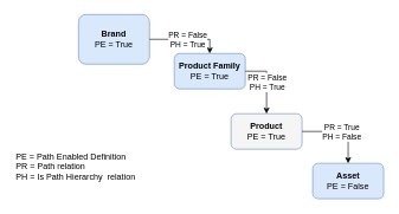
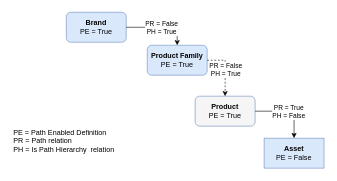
- <mxCell id="2" value="&lt;b&gt;Brand&lt;/b&gt;&lt;div&gt;PE = True&lt;/div&gt;" style="rounded=1;whiteSpace=wrap;html=1;fillColor=#dae8fc;strokeColor=#6c8ebf;" parent="1" vertex="1"><mxGeometry x="110" y="20" width="100" height="70" as="geometry" /></mxCell>
+ <mxCell id="2" value="&lt;b&gt;Brand&lt;/b&gt;&lt;div&gt;PE = True&lt;/div&gt;" style="rounded=1;whiteSpace=wrap;html=1;fillColor=#dae8fc;strokeColor=#6c8ebf;" parent="1" vertex="1"><mxGeometry x="110" y="20" width="100" height="50" as="geometry" /></mxCell>
- <mxCell id="8" value="" style="endArrow=classic;html=1;rounded=0;exitX=1;exitY=0.5;exitDx=0;exitDy=0;entryX=0.5;entryY=0;entryDx=0;entryDy=0;edgeStyle=orthogonalEdgeStyle;" parent="1" source="3" target="4" edge="1"><mxGeometry relative="1" as="geometry"><mxPoint x="280" y="125" as="sourcePoint" /><mxPoint x="370" y="160" as="targetPoint" /></mxGeometry></mxCell>
+ <mxCell id="8" value="" style="endArrow=classic;html=1;rounded=0;exitX=1;exitY=0.5;exitDx=0;exitDy=0;entryX=0.5;entryY=0;entryDx=0;entryDy=0;edgeStyle=orthogonalEdgeStyle;dashed=1;" parent="1" source="3" target="4" edge="1"><mxGeometry relative="1" as="geometry"><mxPoint x="280" y="125" as="sourcePoint" /><mxPoint x="370" y="160" as="targetPoint" /></mxGeometry></mxCell>
- <mxCell id="5" value="&lt;b&gt;Asset&lt;/b&gt;&lt;div&gt;PE = False&lt;/div&gt;" style="rounded=1;whiteSpace=wrap;html=1;fillColor=#dae8fc;strokeColor=#6c8ebf;" parent="1" vertex="1"><mxGeometry x="440" y="230" width="100" height="50" as="geometry" /></mxCell>
+ <mxCell id="5" value="&lt;b&gt;Asset&lt;/b&gt;&lt;div&gt;PE = False&lt;/div&gt;" style="whiteSpace=wrap;html=1;fillColor=#dae8fc;strokeColor=#6c8ebf;rounded=0;" parent="1" vertex="1"><mxGeometry x="440" y="230" width="100" height="50" as="geometry" /></mxCell>
